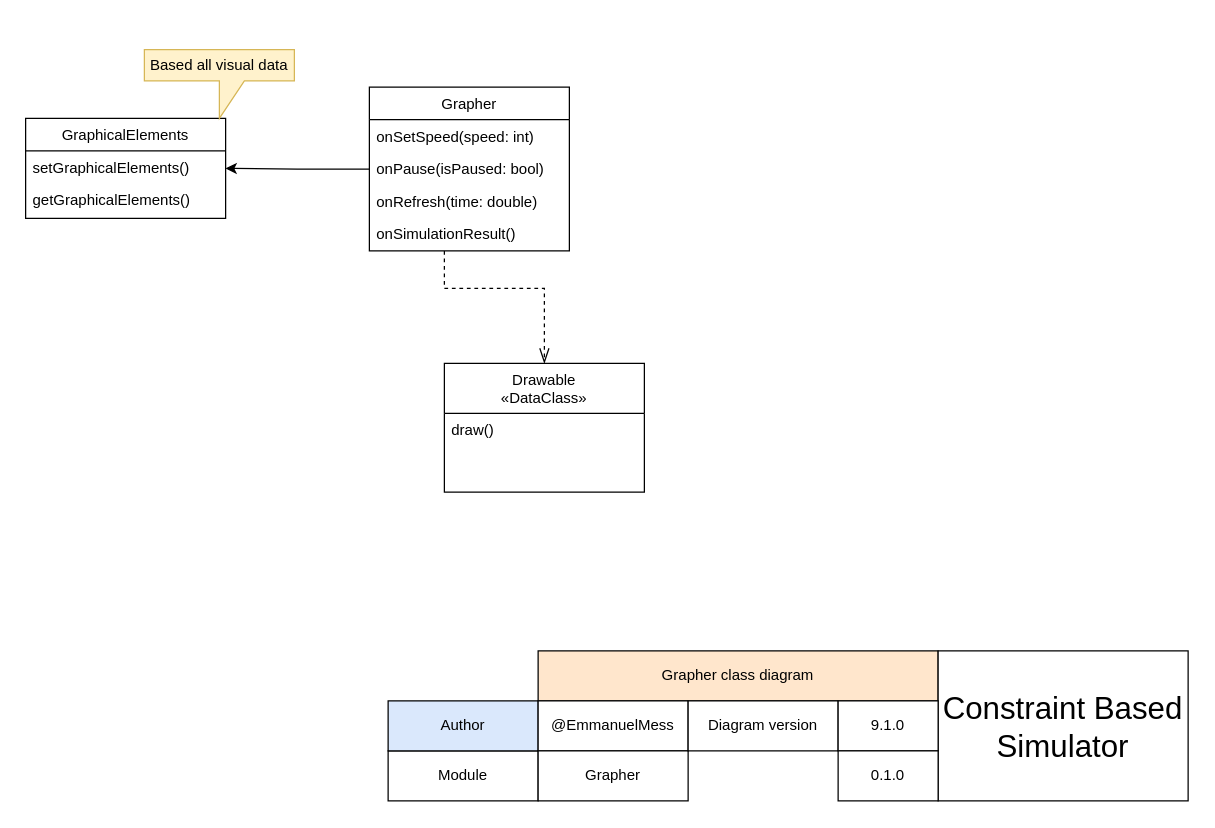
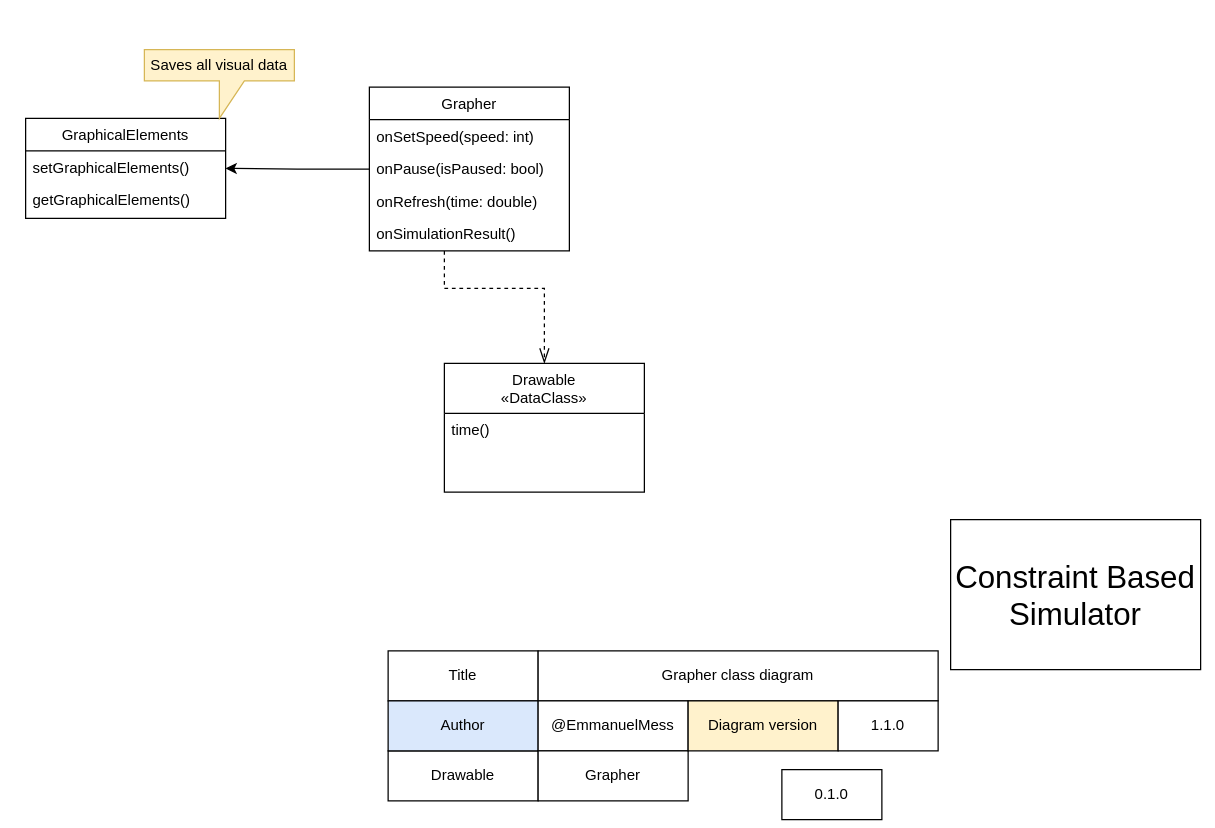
- <mxCell id="11" value="Based all visual data" style="shape=callout;whiteSpace=wrap;html=1;perimeter=calloutPerimeter;fillColor=#fff2cc;strokeColor=#d6b656;" parent="1" vertex="1"><mxGeometry x="115" y="39" width="120" height="55" as="geometry" /></mxCell>
+ <mxCell id="11" value="Saves all visual data" style="shape=callout;whiteSpace=wrap;html=1;perimeter=calloutPerimeter;fillColor=#fff2cc;strokeColor=#d6b656;" parent="1" vertex="1"><mxGeometry x="115" y="39" width="120" height="55" as="geometry" /></mxCell>
- <mxCell id="23" value="draw()" style="text;align=left;verticalAlign=top;spacingLeft=4;spacingRight=4;overflow=hidden;rotatable=0;points=[[0,0.5],[1,0.5]];portConstraint=eastwest;" vertex="1" parent="22"><mxGeometry y="40" width="160" height="26" as="geometry" /></mxCell>
+ <mxCell id="23" value="time()" style="text;align=left;verticalAlign=top;spacingLeft=4;spacingRight=4;overflow=hidden;rotatable=0;points=[[0,0.5],[1,0.5]];portConstraint=eastwest;" vertex="1" parent="22"><mxGeometry y="40" width="160" height="26" as="geometry" /></mxCell>
+ <mxCell id="12" value="Title" style="rounded=0;whiteSpace=wrap;html=1;" parent="1" vertex="1"><mxGeometry x="310" y="520" width="120" height="40" as="geometry" /></mxCell>
- <mxCell id="13" value="Grapher class diagram" style="rounded=0;whiteSpace=wrap;html=1;fillColor=#ffe6cc;" parent="1" vertex="1"><mxGeometry x="430" y="520" width="320" height="40" as="geometry" /></mxCell>
+ <mxCell id="13" value="Grapher class diagram" style="rounded=0;whiteSpace=wrap;html=1;" parent="1" vertex="1"><mxGeometry x="430" y="520" width="320" height="40" as="geometry" /></mxCell>
- <mxCell id="18" value="Diagram version" style="rounded=0;whiteSpace=wrap;html=1;" parent="1" vertex="1"><mxGeometry x="550" y="560" width="120" height="40" as="geometry" /></mxCell>
+ <mxCell id="18" value="Diagram version" style="rounded=0;whiteSpace=wrap;html=1;fillColor=#fff2cc;" parent="1" vertex="1"><mxGeometry x="550" y="560" width="120" height="40" as="geometry" /></mxCell>
- <mxCell id="20" value="9.1.0" style="rounded=0;whiteSpace=wrap;html=1;" parent="1" vertex="1"><mxGeometry x="670" y="560" width="80" height="40" as="geometry" /></mxCell>
+ <mxCell id="20" value="1.1.0" style="rounded=0;whiteSpace=wrap;html=1;" parent="1" vertex="1"><mxGeometry x="670" y="560" width="80" height="40" as="geometry" /></mxCell>
- <mxCell id="19" value="&lt;font style=&quot;font-size: 25px;&quot;&gt;Constraint Based Simulator&lt;/font&gt;" style="rounded=0;whiteSpace=wrap;html=1;" parent="1" vertex="1"><mxGeometry x="750" y="520" width="200" height="120" as="geometry" /></mxCell>
+ <mxCell id="19" value="&lt;font style=&quot;font-size: 25px;&quot;&gt;Constraint Based Simulator&lt;/font&gt;" style="rounded=0;whiteSpace=wrap;html=1;" parent="1" vertex="1"><mxGeometry x="760" y="415" width="200" height="120" as="geometry" /></mxCell>
- <mxCell id="14" value="Module" style="rounded=0;whiteSpace=wrap;html=1;" parent="1" vertex="1"><mxGeometry x="310" y="600" width="120" height="40" as="geometry" /></mxCell>
+ <mxCell id="14" value="Drawable" style="rounded=0;whiteSpace=wrap;html=1;" parent="1" vertex="1"><mxGeometry x="310" y="600" width="120" height="40" as="geometry" /></mxCell>
- <mxCell id="21" value="0.1.0" style="rounded=0;whiteSpace=wrap;html=1;" parent="1" vertex="1"><mxGeometry x="670" y="600" width="80" height="40" as="geometry" /></mxCell>
+ <mxCell id="21" value="0.1.0" style="rounded=0;whiteSpace=wrap;html=1;" parent="1" vertex="1"><mxGeometry x="625" y="615" width="80" height="40" as="geometry" /></mxCell>
